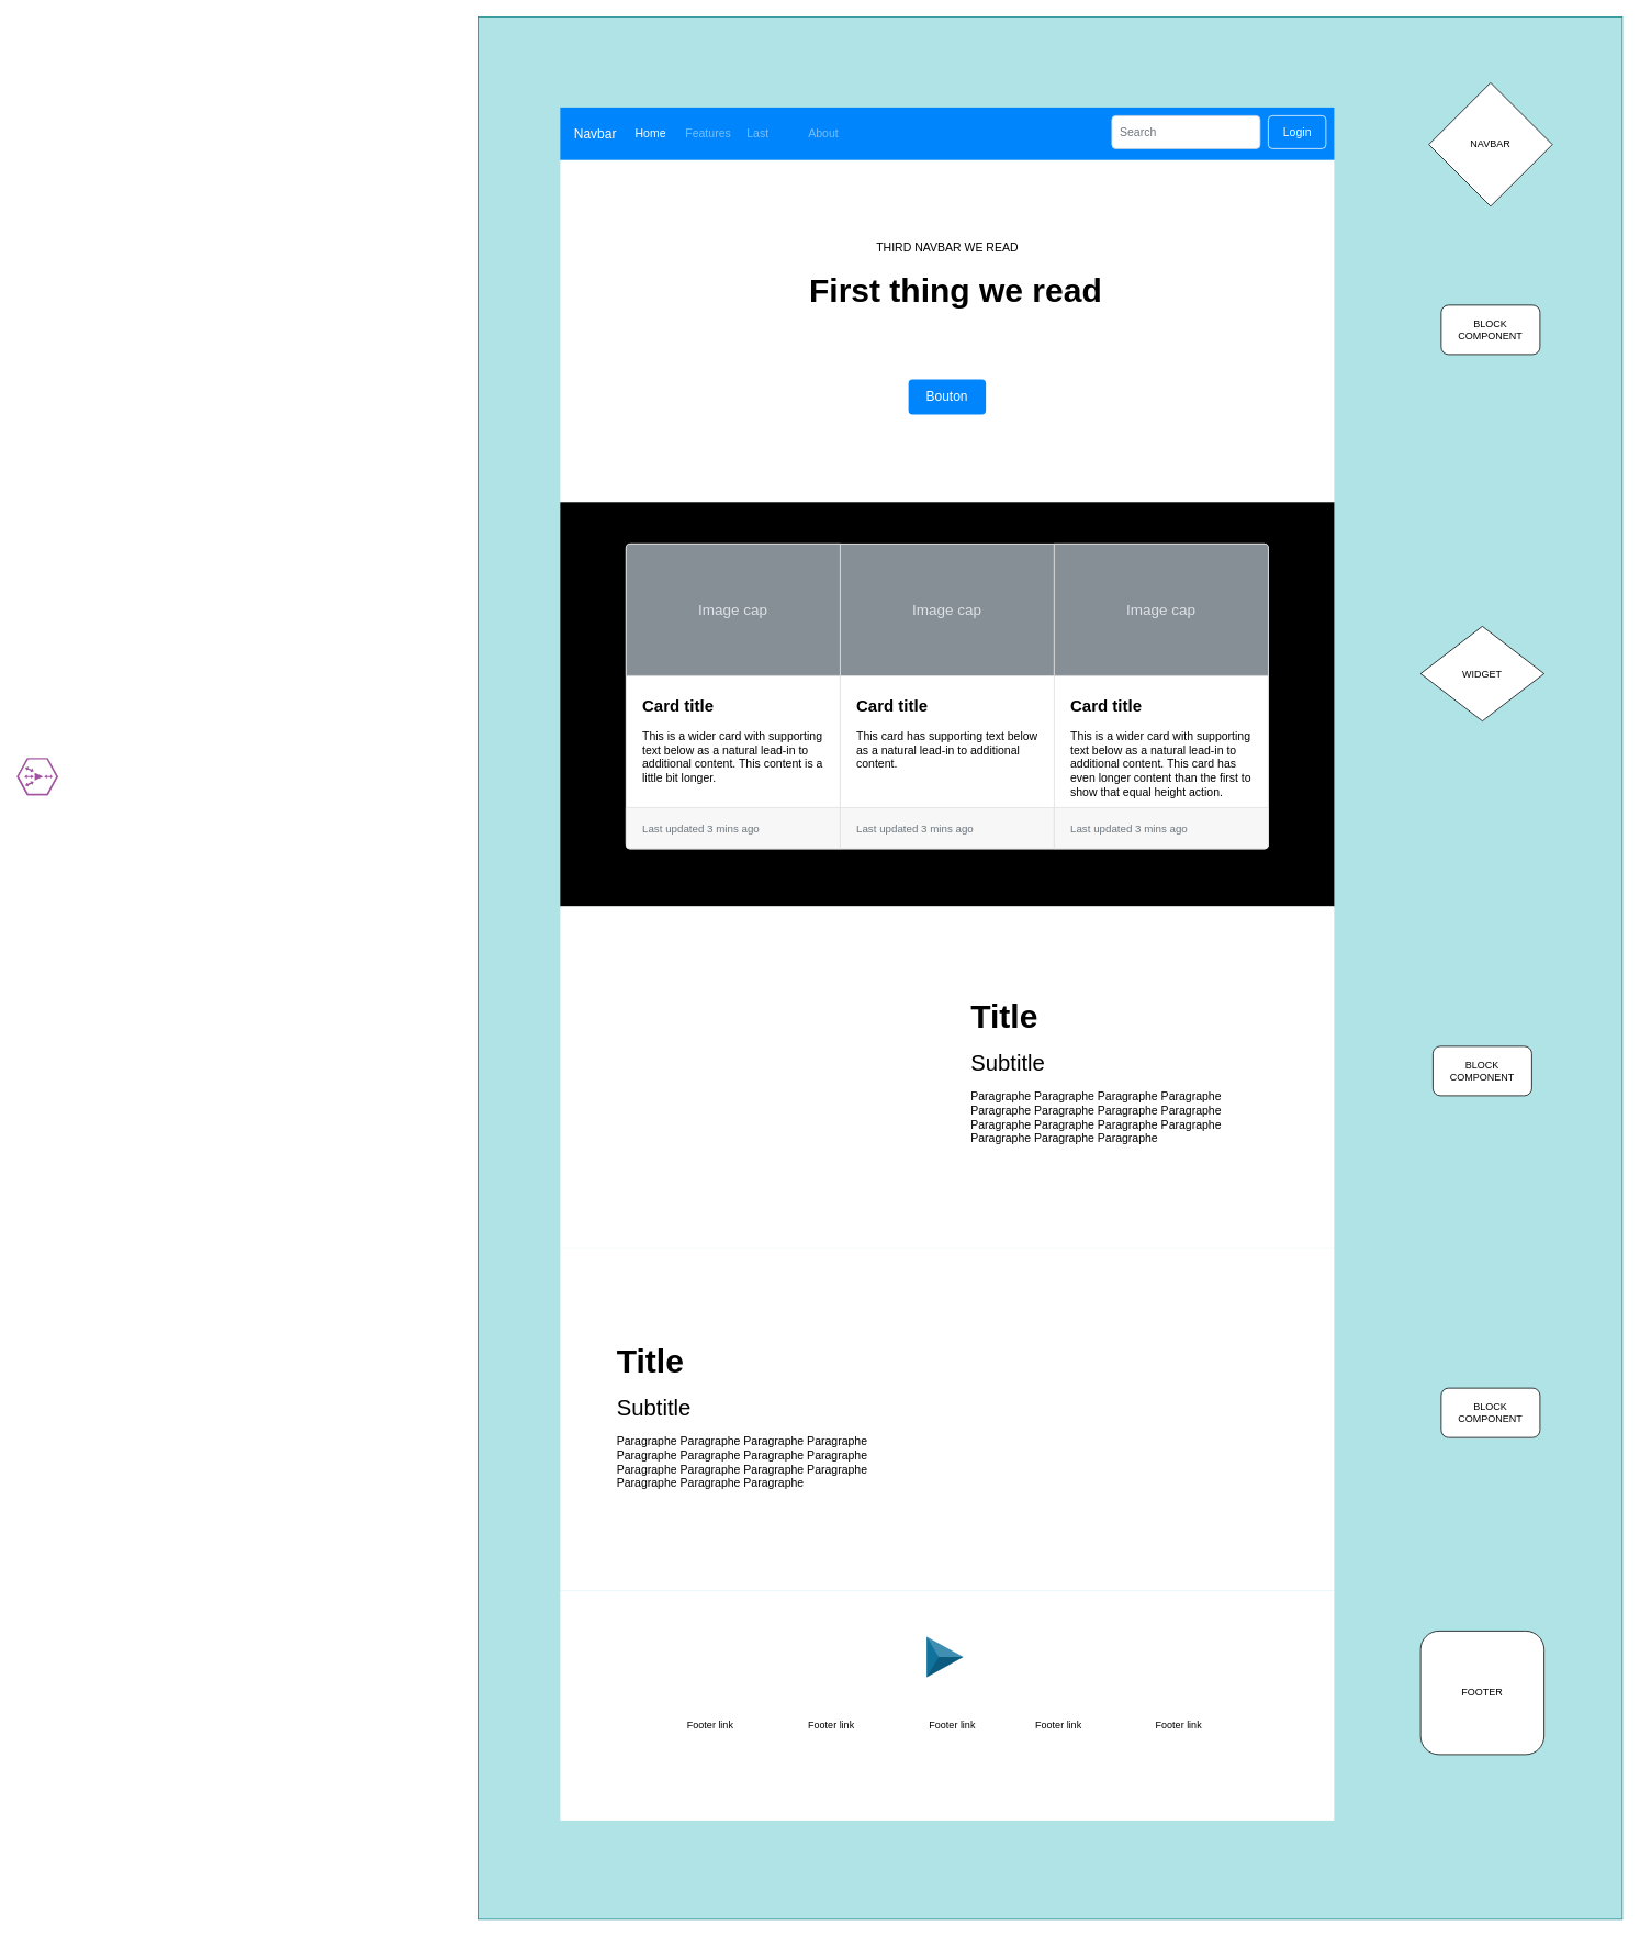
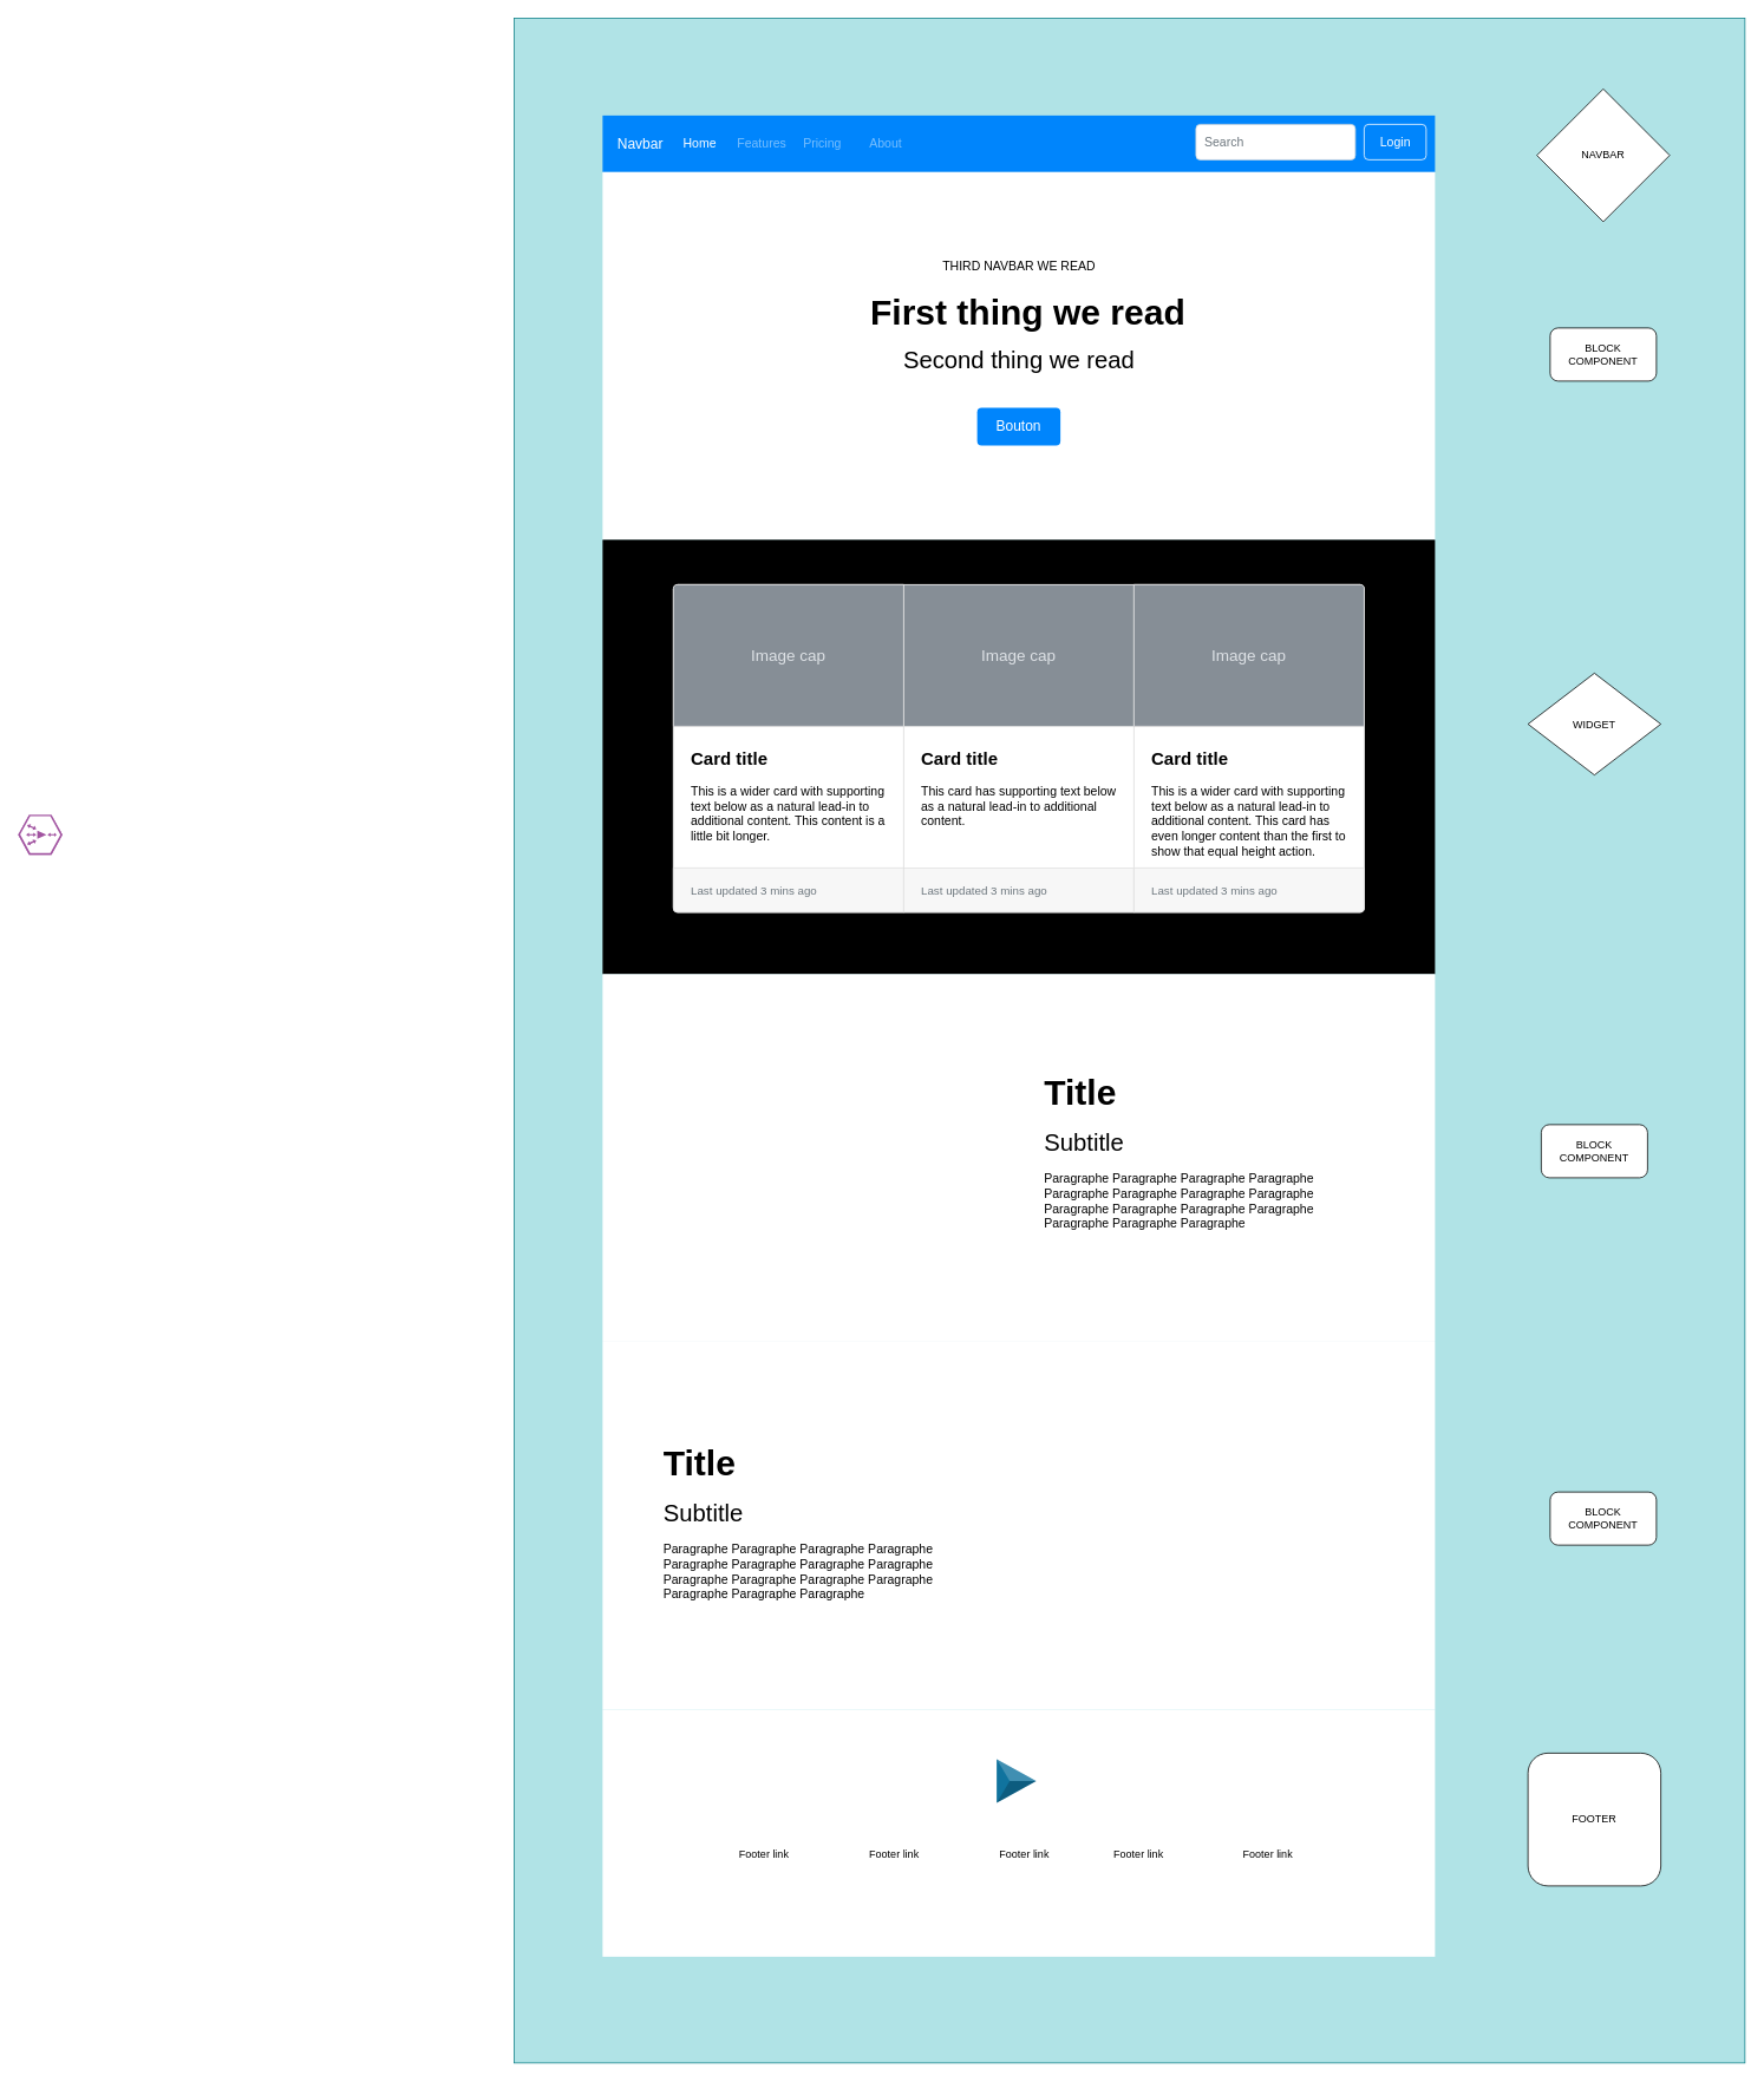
- <mxCell id="10" value="Last" style="text;strokeColor=none;align=left;verticalAlign=middle;spacingLeft=5;spacingRight=10;points=[[0,0.5],[1,0.5]];portConstraint=eastwest;rotatable=0;whiteSpace=wrap;html=1;fillColor=none;fontColor=#79BFFD;fontSize=14;" parent="6" vertex="1"><mxGeometry x="220" width="70" height="42.602" as="geometry" /></mxCell>
+ <mxCell id="10" value="Pricing" style="text;strokeColor=none;align=left;verticalAlign=middle;spacingLeft=5;spacingRight=10;points=[[0,0.5],[1,0.5]];portConstraint=eastwest;rotatable=0;whiteSpace=wrap;html=1;fillColor=none;fontColor=#79BFFD;fontSize=14;" parent="6" vertex="1"><mxGeometry x="220" width="70" height="42.602" as="geometry" /></mxCell>
+ <mxCell id="17" value="&lt;font style=&quot;font-size: 27px;&quot;&gt;&lt;font&gt;Second thing we read&lt;/font&gt;&lt;font&gt;&lt;font&gt;&lt;br&gt;&lt;/font&gt;&lt;/font&gt;&lt;/font&gt;" style="text;html=1;align=center;verticalAlign=middle;whiteSpace=wrap;rounded=0;" parent="4" vertex="1"><mxGeometry x="68.737" y="262" width="802.525" height="30.886" as="geometry" /></mxCell>
